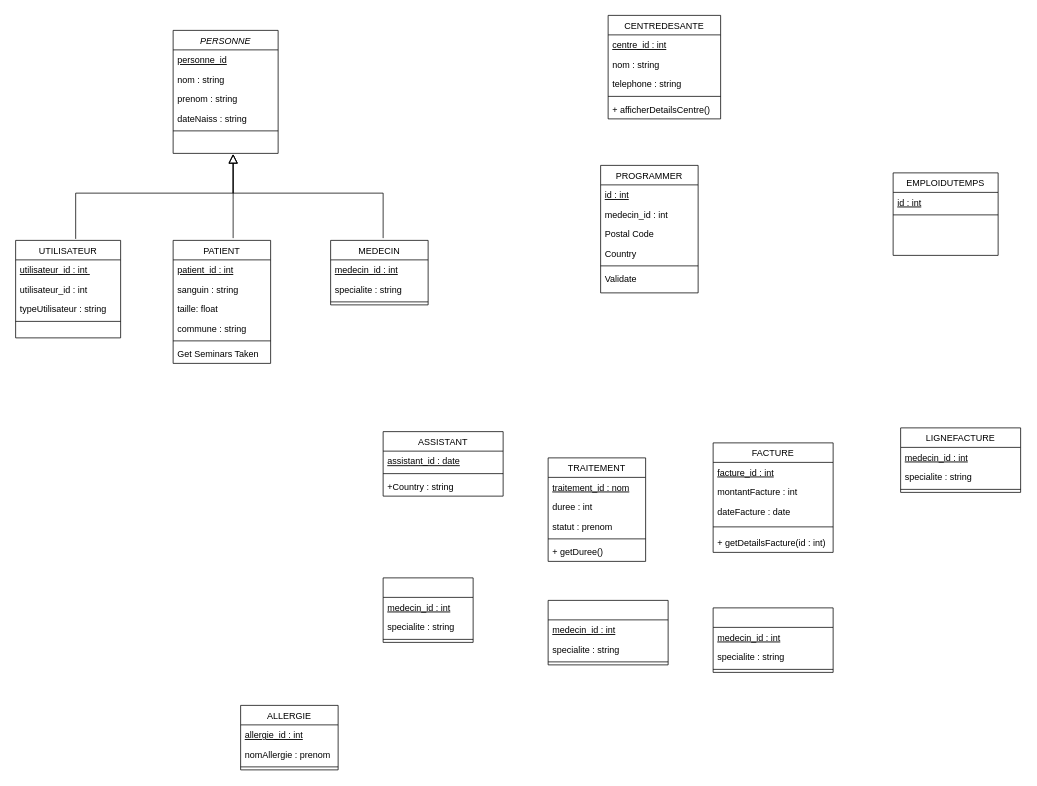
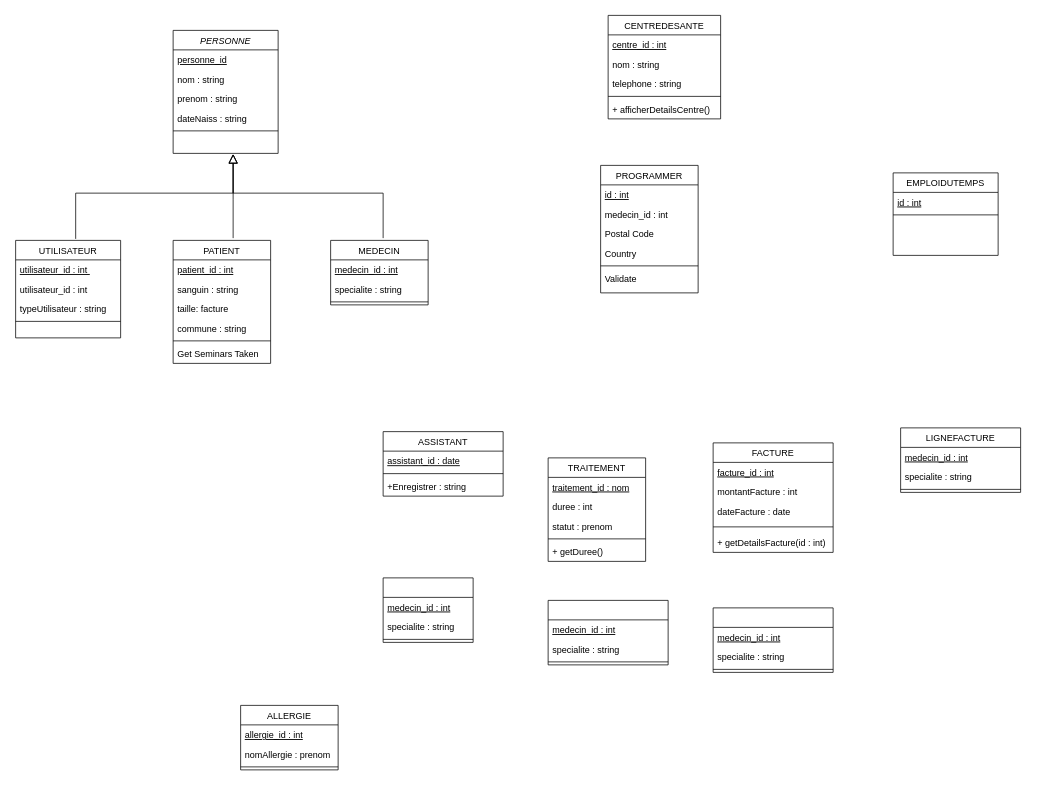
- <mxCell id="11" value="taille: float" style="text;align=left;verticalAlign=top;spacingLeft=4;spacingRight=4;overflow=hidden;rotatable=0;points=[[0,0.5],[1,0.5]];portConstraint=eastwest;rounded=0;shadow=0;html=0;" parent="8" vertex="1"><mxGeometry y="78" width="130" height="26" as="geometry" /></mxCell>
+ <mxCell id="11" value="taille: facture" style="text;align=left;verticalAlign=top;spacingLeft=4;spacingRight=4;overflow=hidden;rotatable=0;points=[[0,0.5],[1,0.5]];portConstraint=eastwest;rounded=0;shadow=0;html=0;" parent="8" vertex="1"><mxGeometry y="78" width="130" height="26" as="geometry" /></mxCell>
- <mxCell id="40" value="+Country : string" style="text;align=left;verticalAlign=top;spacingLeft=4;spacingRight=4;overflow=hidden;rotatable=0;points=[[0,0.5],[1,0.5]];portConstraint=eastwest;" parent="37" vertex="1"><mxGeometry y="60" width="160" height="26" as="geometry" /></mxCell>
+ <mxCell id="40" value="+Enregistrer : string" style="text;align=left;verticalAlign=top;spacingLeft=4;spacingRight=4;overflow=hidden;rotatable=0;points=[[0,0.5],[1,0.5]];portConstraint=eastwest;" parent="37" vertex="1"><mxGeometry y="60" width="160" height="26" as="geometry" /></mxCell>
